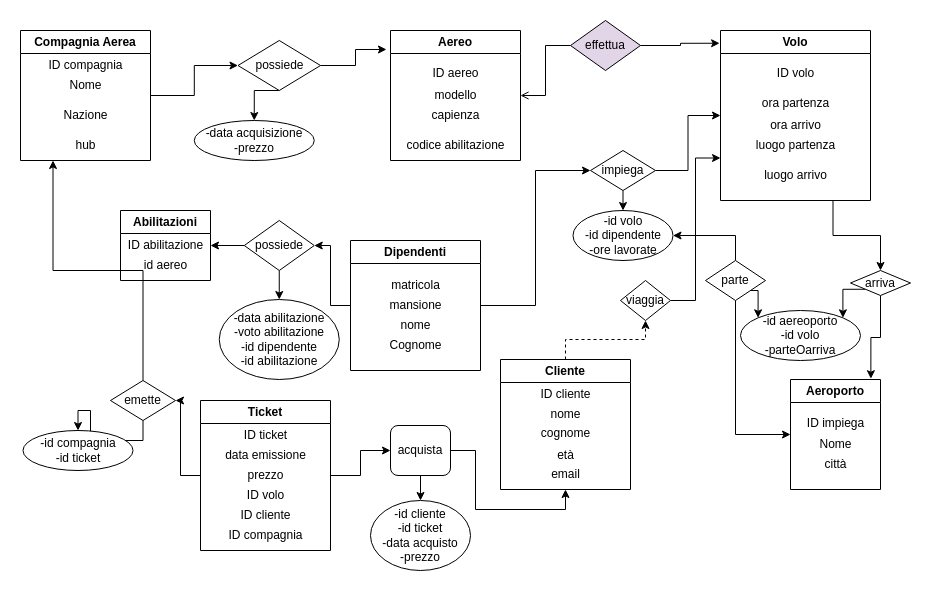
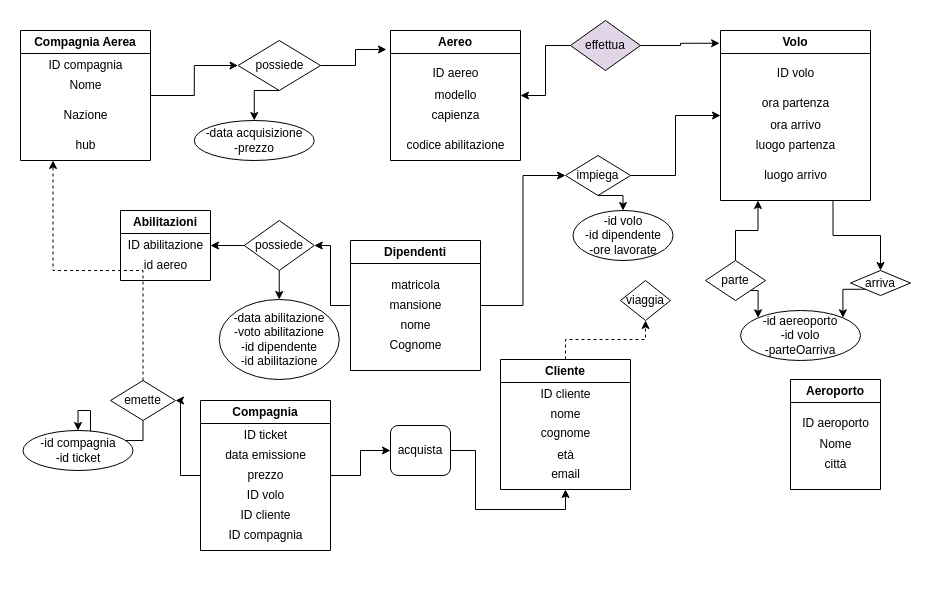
- <mxCell id="53" value="" style="edgeStyle=orthogonalEdgeStyle;rounded=0;orthogonalLoop=1;jettySize=auto;html=1;entryX=1;entryY=0.5;entryDx=0;entryDy=0;endArrow=open;" edge="1" parent="1" source="55" target="8"><mxGeometry relative="1" as="geometry" /></mxCell>
+ <mxCell id="53" value="" style="edgeStyle=orthogonalEdgeStyle;rounded=0;orthogonalLoop=1;jettySize=auto;html=1;entryX=1;entryY=0.5;entryDx=0;entryDy=0;" edge="1" parent="1" source="55" target="8"><mxGeometry relative="1" as="geometry" /></mxCell>
- <mxCell id="79" value="impiega" style="rhombus;whiteSpace=wrap;html=1;" vertex="1" parent="1"><mxGeometry x="590" y="150" width="65" height="40" as="geometry" /></mxCell>
+ <mxCell id="79" value="impiega" style="rhombus;whiteSpace=wrap;html=1;" vertex="1" parent="1"><mxGeometry x="565" y="155" width="65" height="40" as="geometry" /></mxCell>
- <mxCell id="63" style="edgeStyle=orthogonalEdgeStyle;rounded=0;orthogonalLoop=1;jettySize=auto;html=1;exitX=1;exitY=0.5;exitDx=0;exitDy=0;entryX=0;entryY=0.75;entryDx=0;entryDy=0;" edge="1" parent="1" source="64" target="14"><mxGeometry relative="1" as="geometry"><mxPoint x="700" y="190" as="targetPoint" /></mxGeometry></mxCell>
- <mxCell id="56" style="edgeStyle=orthogonalEdgeStyle;rounded=0;orthogonalLoop=1;jettySize=auto;html=1;exitX=0.5;exitY=0;exitDx=0;exitDy=0;" edge="1" parent="1" source="59" target="80"><mxGeometry relative="1" as="geometry" /></mxCell>
+ <mxCell id="56" style="edgeStyle=orthogonalEdgeStyle;rounded=0;orthogonalLoop=1;jettySize=auto;html=1;exitX=0.5;exitY=0;exitDx=0;exitDy=0;entryX=0.25;entryY=1;entryDx=0;entryDy=0;" edge="1" parent="1" source="59" target="14"><mxGeometry relative="1" as="geometry" /></mxCell>
- <mxCell id="69" style="edgeStyle=orthogonalEdgeStyle;rounded=0;orthogonalLoop=1;jettySize=auto;html=1;exitX=0.5;exitY=0;exitDx=0;exitDy=0;entryX=0.25;entryY=1;entryDx=0;entryDy=0;" edge="1" parent="1" source="71" target="3"><mxGeometry relative="1" as="geometry" /></mxCell>
+ <mxCell id="69" style="edgeStyle=orthogonalEdgeStyle;rounded=0;orthogonalLoop=1;jettySize=auto;html=1;exitX=0.5;exitY=0;exitDx=0;exitDy=0;entryX=0.25;entryY=1;entryDx=0;entryDy=0;dashed=1;" edge="1" parent="1" source="71" target="3"><mxGeometry relative="1" as="geometry" /></mxCell>
- <mxCell id="60" style="edgeStyle=orthogonalEdgeStyle;rounded=0;orthogonalLoop=1;jettySize=auto;html=1;exitX=0.5;exitY=1;exitDx=0;exitDy=0;entryX=0.893;entryY=-0.007;entryDx=0;entryDy=0;entryPerimeter=0;" edge="1" parent="1" source="62" target="20"><mxGeometry relative="1" as="geometry" /></mxCell>
- <mxCell id="57" style="edgeStyle=orthogonalEdgeStyle;rounded=0;orthogonalLoop=1;jettySize=auto;html=1;exitX=0.5;exitY=1;exitDx=0;exitDy=0;entryX=0;entryY=0.5;entryDx=0;entryDy=0;" edge="1" parent="1" source="59" target="20"><mxGeometry relative="1" as="geometry" /></mxCell>
- <mxCell id="33" value="Ticket" style="swimlane;whiteSpace=wrap;html=1;" vertex="1" parent="1"><mxGeometry x="200" y="400" width="130" height="150" as="geometry" /></mxCell>
+ <mxCell id="33" value="Compagnia" style="swimlane;whiteSpace=wrap;html=1;" vertex="1" parent="1"><mxGeometry x="200" y="400" width="130" height="150" as="geometry" /></mxCell>
- <mxCell id="21" value="ID impiega" style="text;html=1;align=center;verticalAlign=middle;resizable=0;points=[];autosize=1;strokeColor=none;fillColor=none;" vertex="1" parent="20"><mxGeometry y="29" width="90" height="30" as="geometry" /></mxCell>
+ <mxCell id="21" value="ID aeroporto" style="text;html=1;align=center;verticalAlign=middle;resizable=0;points=[];autosize=1;strokeColor=none;fillColor=none;" vertex="1" parent="20"><mxGeometry y="29" width="90" height="30" as="geometry" /></mxCell>
- <mxCell id="66" value="" style="edgeStyle=orthogonalEdgeStyle;rounded=0;orthogonalLoop=1;jettySize=auto;html=1;entryX=0.5;entryY=0;entryDx=0;entryDy=0;" edge="1" parent="1" source="67" target="68"><mxGeometry relative="1" as="geometry"><mxPoint x="660" y="450" as="targetPoint" /></mxGeometry></mxCell>
- <mxCell id="68" value="-id cliente&lt;br style=&quot;border-color: var(--border-color);&quot;&gt;-id ticket&lt;br style=&quot;border-color: var(--border-color);&quot;&gt;-data acquisto&lt;br style=&quot;border-color: var(--border-color);&quot;&gt;-prezzo" style="ellipse;whiteSpace=wrap;html=1;" vertex="1" parent="1"><mxGeometry x="370" y="500" width="100" height="70" as="geometry" /></mxCell>
